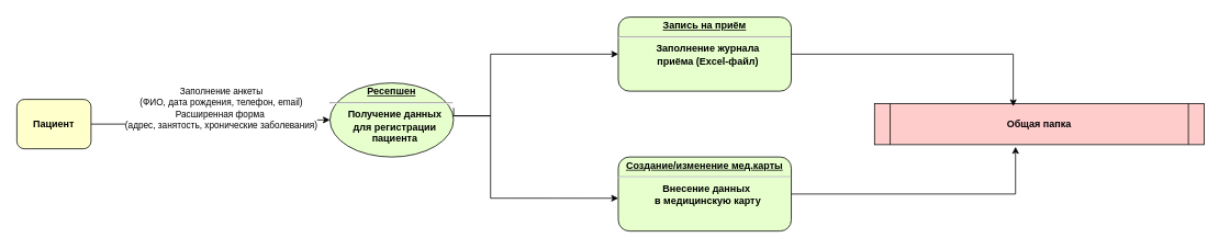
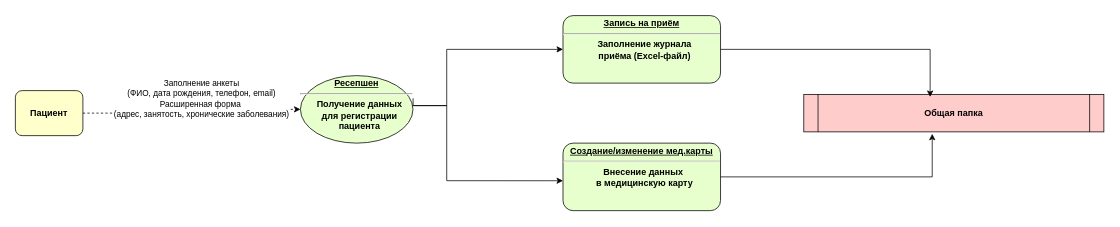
- <mxCell id="2" style="edgeStyle=orthogonalEdgeStyle;rounded=0;orthogonalLoop=1;jettySize=auto;html=1;" edge="1" parent="1" source="4" target="6"><mxGeometry relative="1" as="geometry" /></mxCell>
+ <mxCell id="2" style="edgeStyle=orthogonalEdgeStyle;rounded=0;orthogonalLoop=1;jettySize=auto;html=1;dashed=1;" edge="1" parent="1" source="4" target="6"><mxGeometry relative="1" as="geometry" /></mxCell>
- <mxCell id="9" value="Общая папка" style="shape=process;whiteSpace=wrap;align=center;verticalAlign=middle;size=0.048;fontStyle=1;strokeWidth=1;fillColor=#FFCCCC" vertex="1" parent="1"><mxGeometry x="1061" y="125" width="400" height="50" as="geometry" /></mxCell>
+ <mxCell id="9" value="Общая папка" style="shape=process;whiteSpace=wrap;align=center;verticalAlign=middle;size=0.048;fontStyle=1;strokeWidth=1;fillColor=#FFCCCC" vertex="1" parent="1"><mxGeometry x="1071" y="125" width="400" height="50" as="geometry" /></mxCell>
